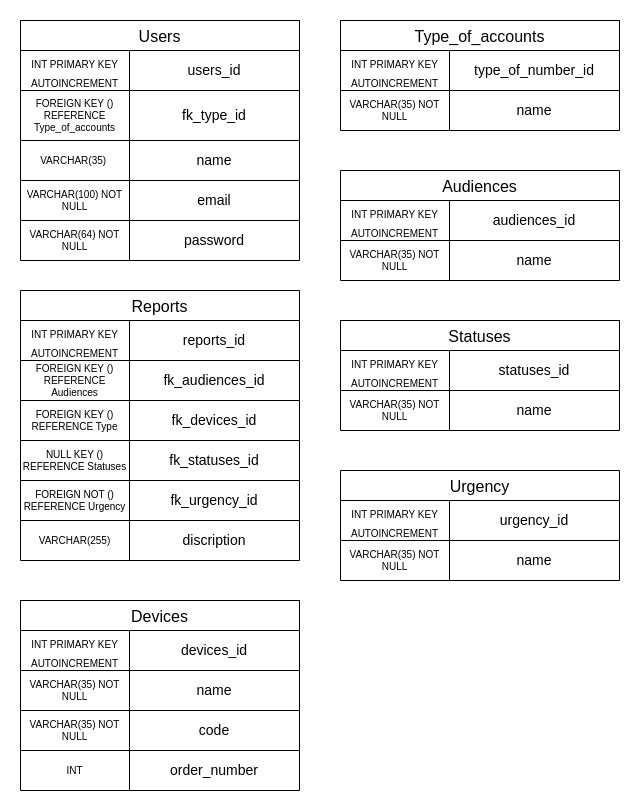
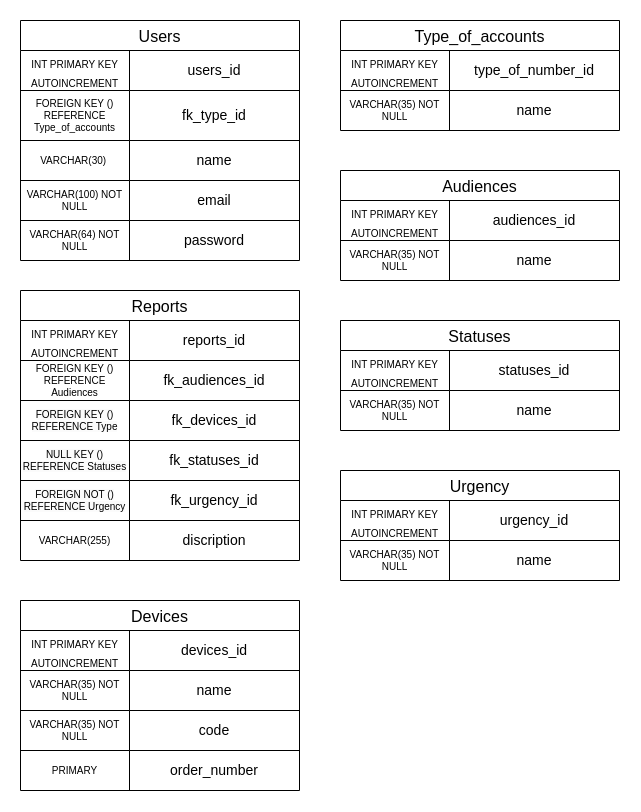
- <mxCell id="10" value="VARCHAR(35)&amp;nbsp;" style="shape=partialRectangle;html=1;whiteSpace=wrap;connectable=0;strokeColor=inherit;overflow=hidden;fillColor=none;top=0;left=0;bottom=0;right=0;pointerEvents=1;fontSize=10;" parent="9" vertex="1"><mxGeometry width="109" height="40" as="geometry"><mxRectangle width="109" height="40" as="alternateBounds" /></mxGeometry></mxCell>
+ <mxCell id="10" value="VARCHAR(30)&amp;nbsp;" style="shape=partialRectangle;html=1;whiteSpace=wrap;connectable=0;strokeColor=inherit;overflow=hidden;fillColor=none;top=0;left=0;bottom=0;right=0;pointerEvents=1;fontSize=10;" parent="9" vertex="1"><mxGeometry width="109" height="40" as="geometry"><mxRectangle width="109" height="40" as="alternateBounds" /></mxGeometry></mxCell>
- <mxCell id="76" value="INT" style="shape=partialRectangle;html=1;whiteSpace=wrap;connectable=0;strokeColor=inherit;overflow=hidden;fillColor=none;top=0;left=0;bottom=0;right=0;pointerEvents=1;fontSize=10;" vertex="1" parent="75"><mxGeometry width="109" height="40" as="geometry"><mxRectangle width="109" height="40" as="alternateBounds" /></mxGeometry></mxCell>
+ <mxCell id="76" value="PRIMARY" style="shape=partialRectangle;html=1;whiteSpace=wrap;connectable=0;strokeColor=inherit;overflow=hidden;fillColor=none;top=0;left=0;bottom=0;right=0;pointerEvents=1;fontSize=10;" vertex="1" parent="75"><mxGeometry width="109" height="40" as="geometry"><mxRectangle width="109" height="40" as="alternateBounds" /></mxGeometry></mxCell>
